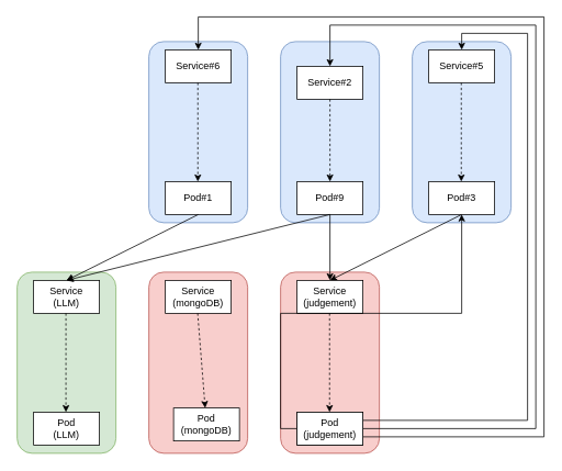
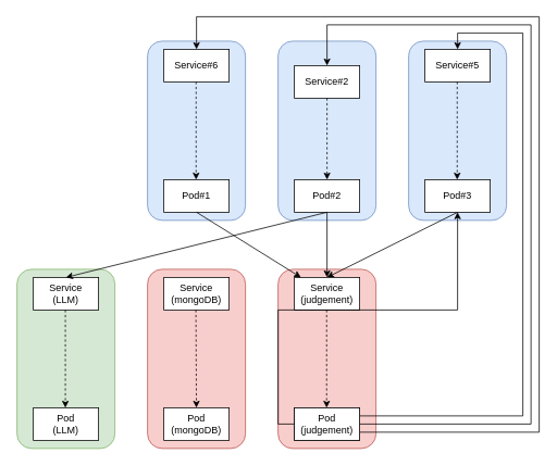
- <mxCell id="9" value="Pod#9" style="rounded=0;whiteSpace=wrap;html=1;" vertex="1" parent="1"><mxGeometry x="360" y="220" width="80" height="40" as="geometry" /></mxCell>
+ <mxCell id="9" value="Pod#2" style="rounded=0;whiteSpace=wrap;html=1;" vertex="1" parent="1"><mxGeometry x="360" y="220" width="80" height="40" as="geometry" /></mxCell>
- <mxCell id="32" value="" style="endArrow=classic;html=1;rounded=0;exitX=0.5;exitY=1;exitDx=0;exitDy=0;entryX=0.5;entryY=0;entryDx=0;entryDy=0;" edge="1" parent="1" source="8" target="29"><mxGeometry width="50" height="50" relative="1" as="geometry"><mxPoint x="270" y="270" as="sourcePoint" /><mxPoint x="430" y="350" as="targetPoint" /></mxGeometry></mxCell>
+ <mxCell id="32" value="" style="endArrow=classic;html=1;rounded=0;exitX=0.5;exitY=1;exitDx=0;exitDy=0;" edge="1" parent="1" source="8" target="19"><mxGeometry width="50" height="50" relative="1" as="geometry"><mxPoint x="270" y="270" as="sourcePoint" /><mxPoint x="430" y="350" as="targetPoint" /></mxGeometry></mxCell>
- <mxCell id="28" value="Pod&lt;div&gt;(mongoDB)&lt;/div&gt;" style="rounded=0;whiteSpace=wrap;html=1;" vertex="1" parent="1"><mxGeometry x="210" y="495" width="80" height="40" as="geometry" /></mxCell>
+ <mxCell id="28" value="Pod&lt;div&gt;(mongoDB)&lt;/div&gt;" style="rounded=0;whiteSpace=wrap;html=1;" vertex="1" parent="1"><mxGeometry x="200" y="500" width="80" height="40" as="geometry" /></mxCell>
